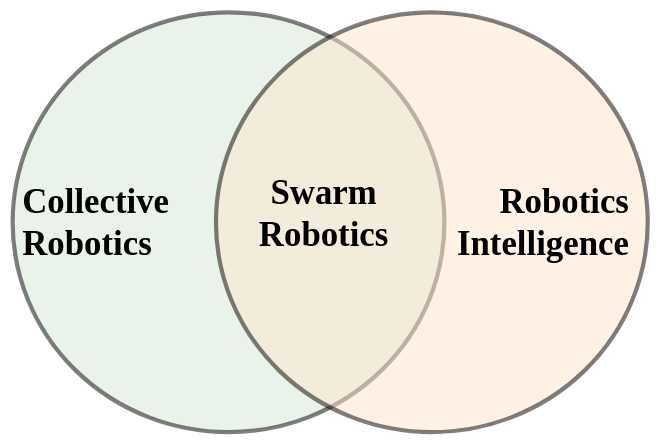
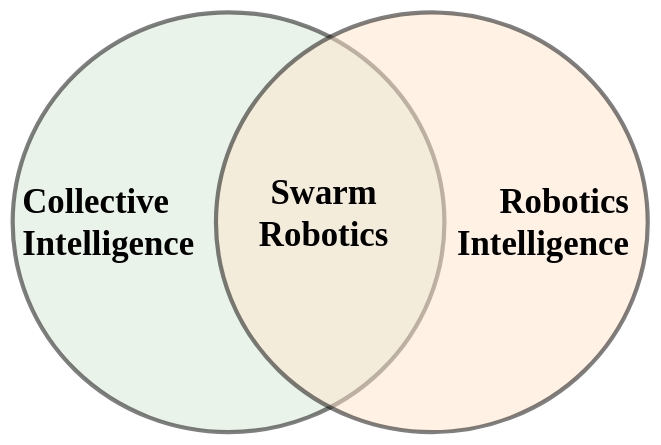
- <mxCell id="2" value="&amp;nbsp;Collective &lt;br style=&quot;font-size: 58px;&quot;&gt;&amp;nbsp;Robotics" style="ellipse;whiteSpace=wrap;html=1;rounded=0;shadow=0;strokeWidth=7;fillColor=#d5e8d4;fontSize=58;align=left;fontFamily=Times New Roman;fontStyle=1;strokeColor=#000000;opacity=50;" vertex="1" parent="1"><mxGeometry x="20" y="20" width="720" height="700" as="geometry" /></mxCell>
+ <mxCell id="2" value="&amp;nbsp;Collective &lt;br style=&quot;font-size: 58px;&quot;&gt;&amp;nbsp;Intelligence" style="ellipse;whiteSpace=wrap;html=1;rounded=0;shadow=0;strokeWidth=7;fillColor=#d5e8d4;fontSize=58;align=left;fontFamily=Times New Roman;fontStyle=1;strokeColor=#000000;opacity=50;" vertex="1" parent="1"><mxGeometry x="20" y="20" width="720" height="700" as="geometry" /></mxCell>
